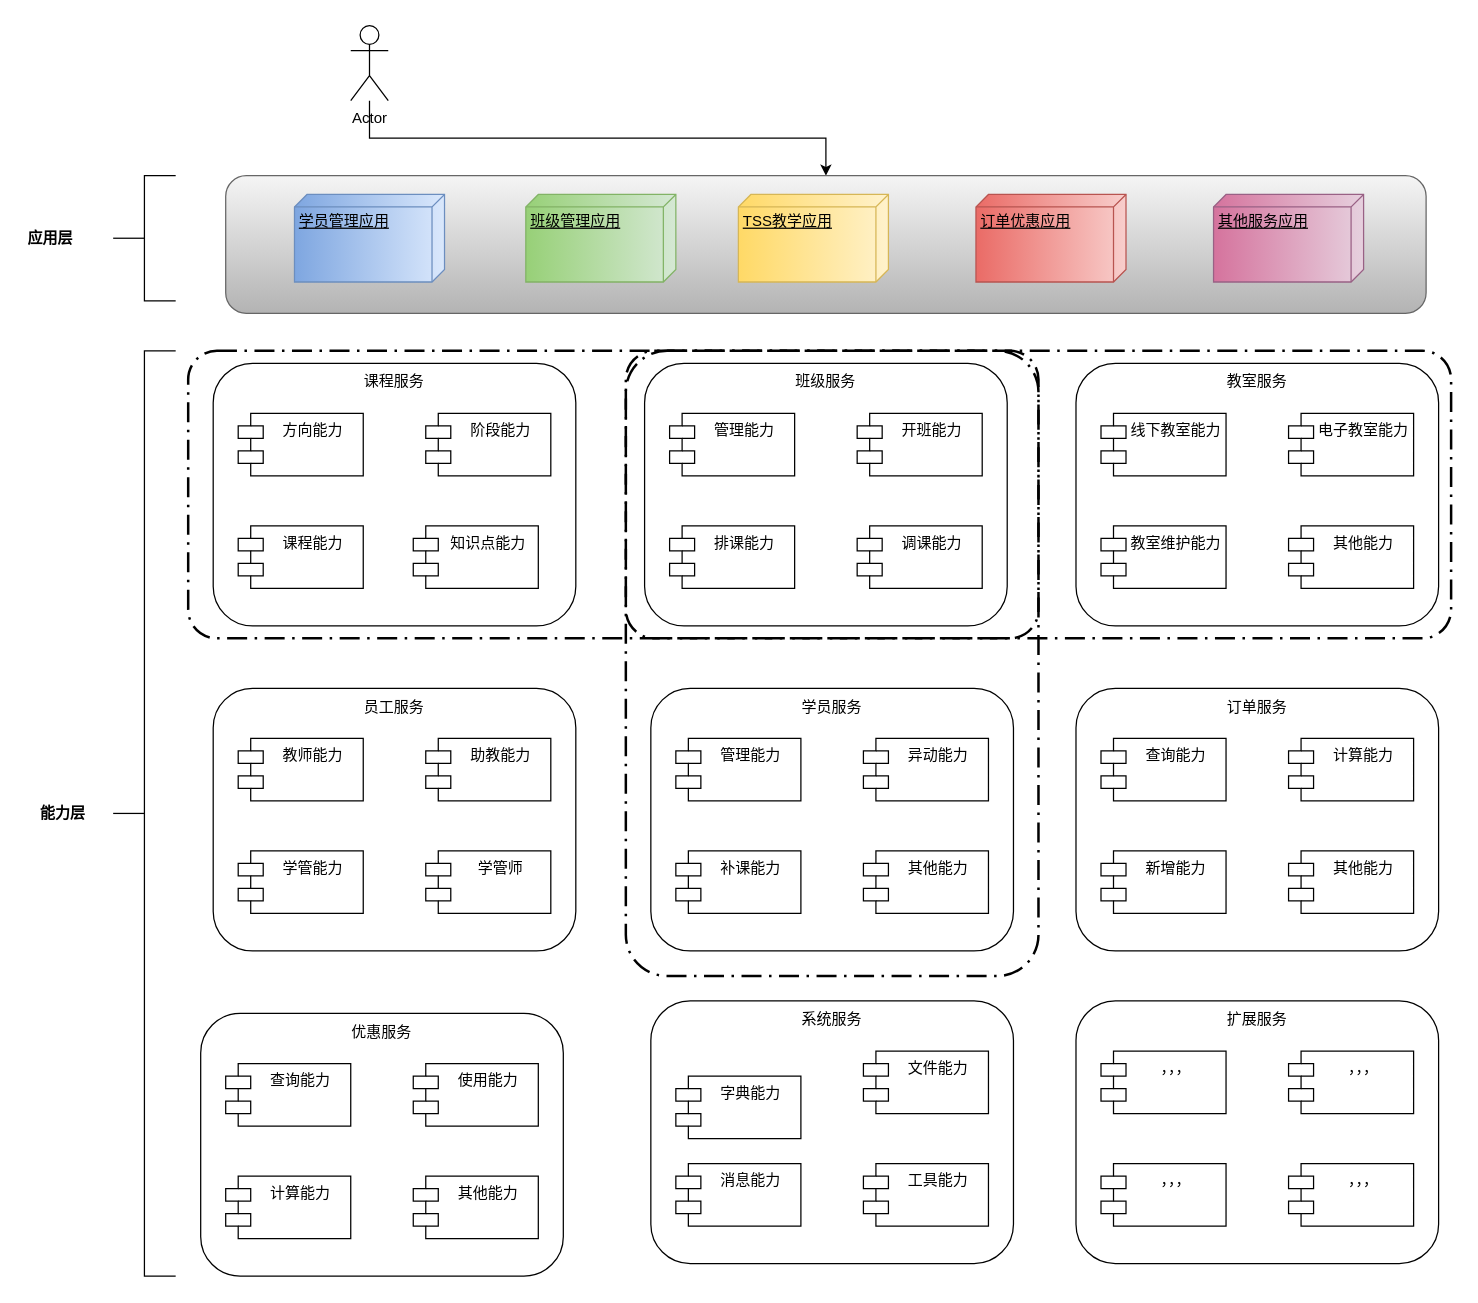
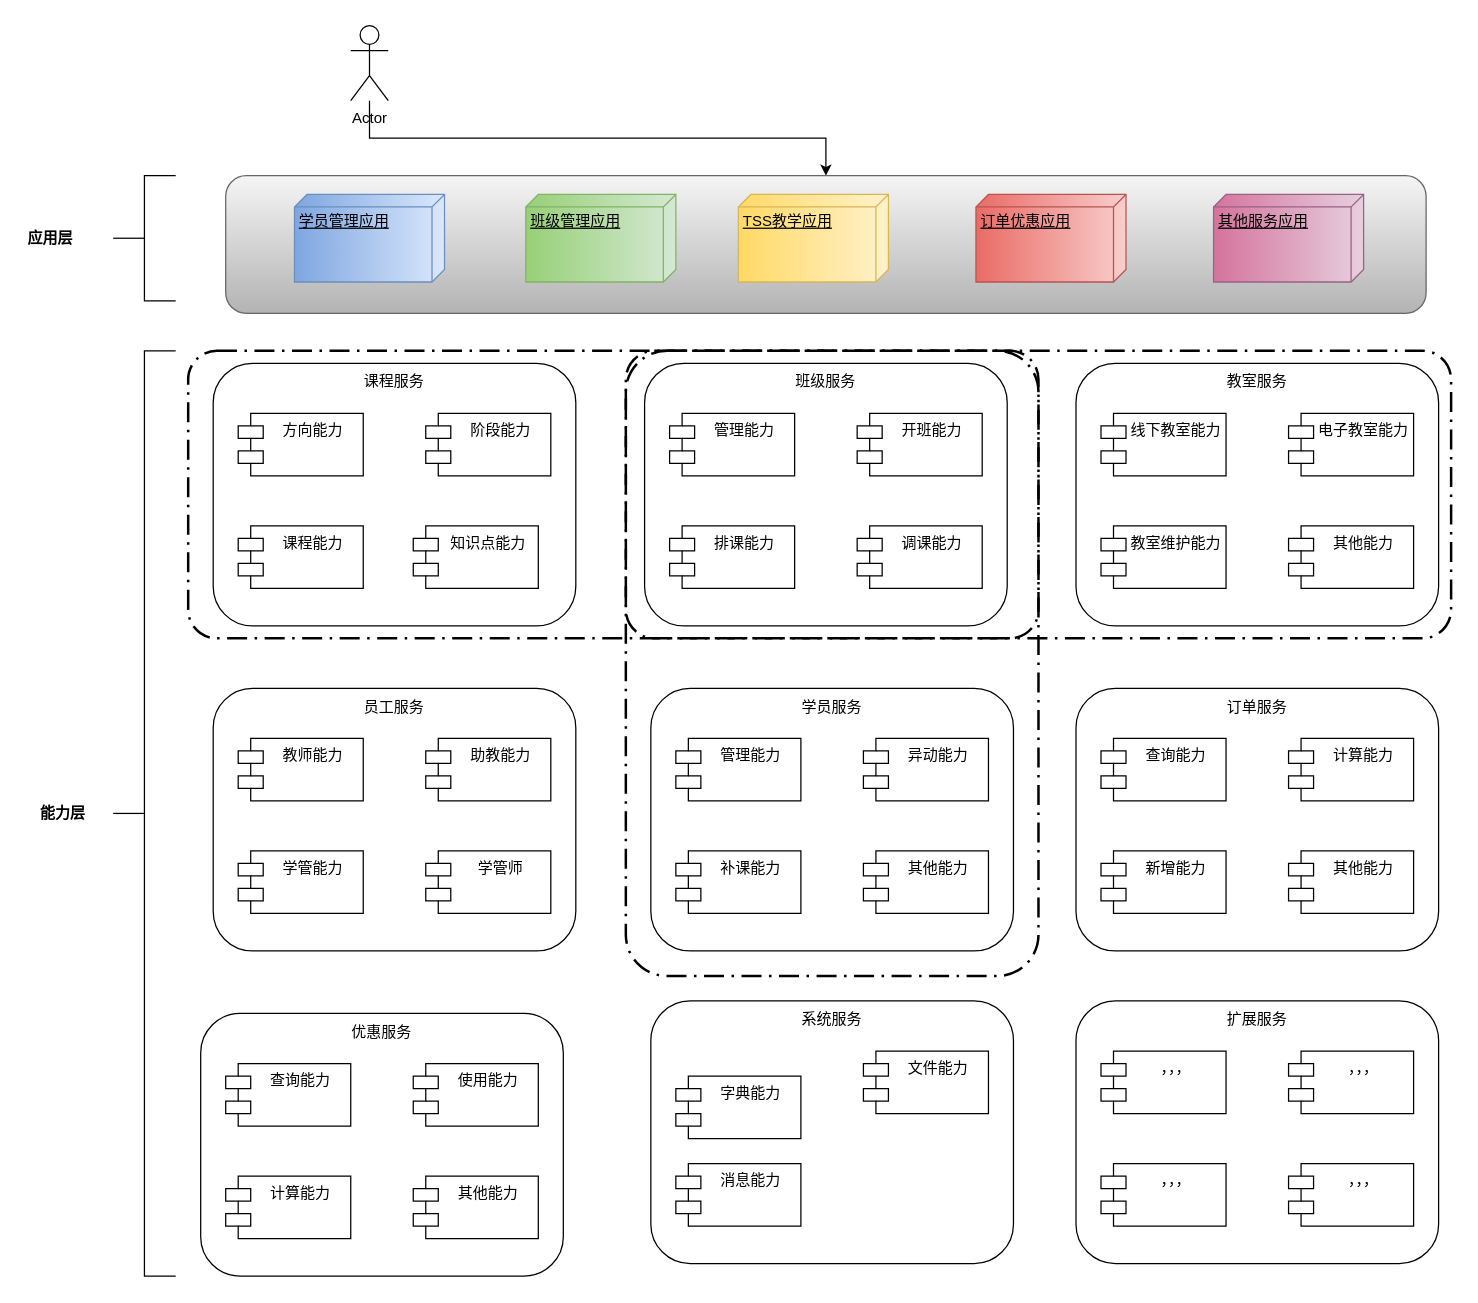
- <mxCell id="59" value="工具能力" style="shape=module;align=left;spacingLeft=20;align=center;verticalAlign=top;" vertex="1" parent="54"><mxGeometry x="170" y="130" width="100" height="50" as="geometry" /></mxCell>
